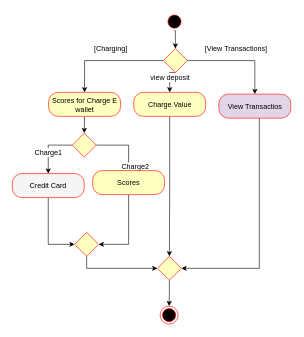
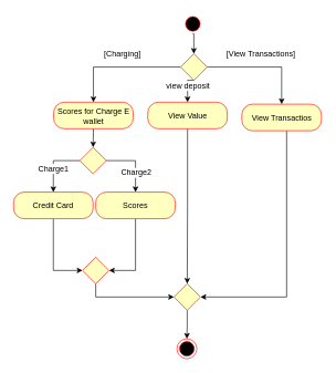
- <mxCell id="19" value="Charge Value" style="rounded=1;whiteSpace=wrap;html=1;arcSize=40;fontColor=#000000;fillColor=#ffffc0;strokeColor=#ff0000;" parent="1" vertex="1"><mxGeometry x="222.5" y="153.5" width="120" height="40" as="geometry" /></mxCell>
+ <mxCell id="19" value="View Value" style="rounded=1;whiteSpace=wrap;html=1;arcSize=40;fontColor=#000000;fillColor=#ffffc0;strokeColor=#ff0000;" parent="1" vertex="1"><mxGeometry x="222.5" y="153.5" width="120" height="40" as="geometry" /></mxCell>
- <mxCell id="15" value="View Transactios" style="rounded=1;whiteSpace=wrap;html=1;arcSize=40;fontColor=#000000;fillColor=#e1d5e7;strokeColor=#ff0000;" parent="1" vertex="1"><mxGeometry x="364.5" y="156.5" width="120" height="40" as="geometry" /></mxCell>
+ <mxCell id="15" value="View Transactios" style="rounded=1;whiteSpace=wrap;html=1;arcSize=40;fontColor=#000000;fillColor=#ffffc0;strokeColor=#ff0000;" parent="1" vertex="1"><mxGeometry x="364.5" y="156.5" width="120" height="40" as="geometry" /></mxCell>
- <mxCell id="26" value="Scores" style="rounded=1;whiteSpace=wrap;html=1;arcSize=40;fontColor=#000000;fillColor=#ffffc0;strokeColor=#ff0000;" parent="1" vertex="1"><mxGeometry x="154" y="284" width="120" height="40" as="geometry" /></mxCell>
+ <mxCell id="26" value="Scores" style="rounded=1;whiteSpace=wrap;html=1;arcSize=40;fontColor=#000000;fillColor=#ffffc0;strokeColor=#ff0000;" parent="1" vertex="1"><mxGeometry x="144" y="289" width="120" height="40" as="geometry" /></mxCell>
- <mxCell id="28" value="Credit Card" style="rounded=1;whiteSpace=wrap;html=1;arcSize=40;fontColor=#000000;fillColor=#f5f5f5;strokeColor=#ff0000;" parent="1" vertex="1"><mxGeometry x="20" y="289" width="120" height="40" as="geometry" /></mxCell>
+ <mxCell id="28" value="Credit Card" style="rounded=1;whiteSpace=wrap;html=1;arcSize=40;fontColor=#000000;fillColor=#ffffc0;strokeColor=#ff0000;" parent="1" vertex="1"><mxGeometry x="20" y="289" width="120" height="40" as="geometry" /></mxCell>
